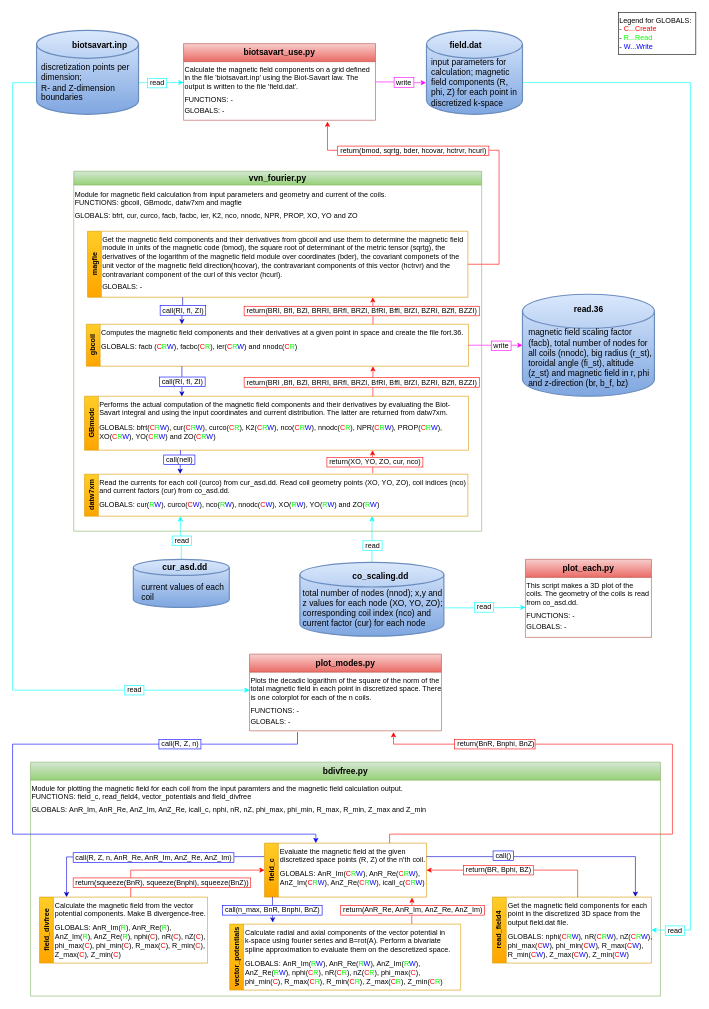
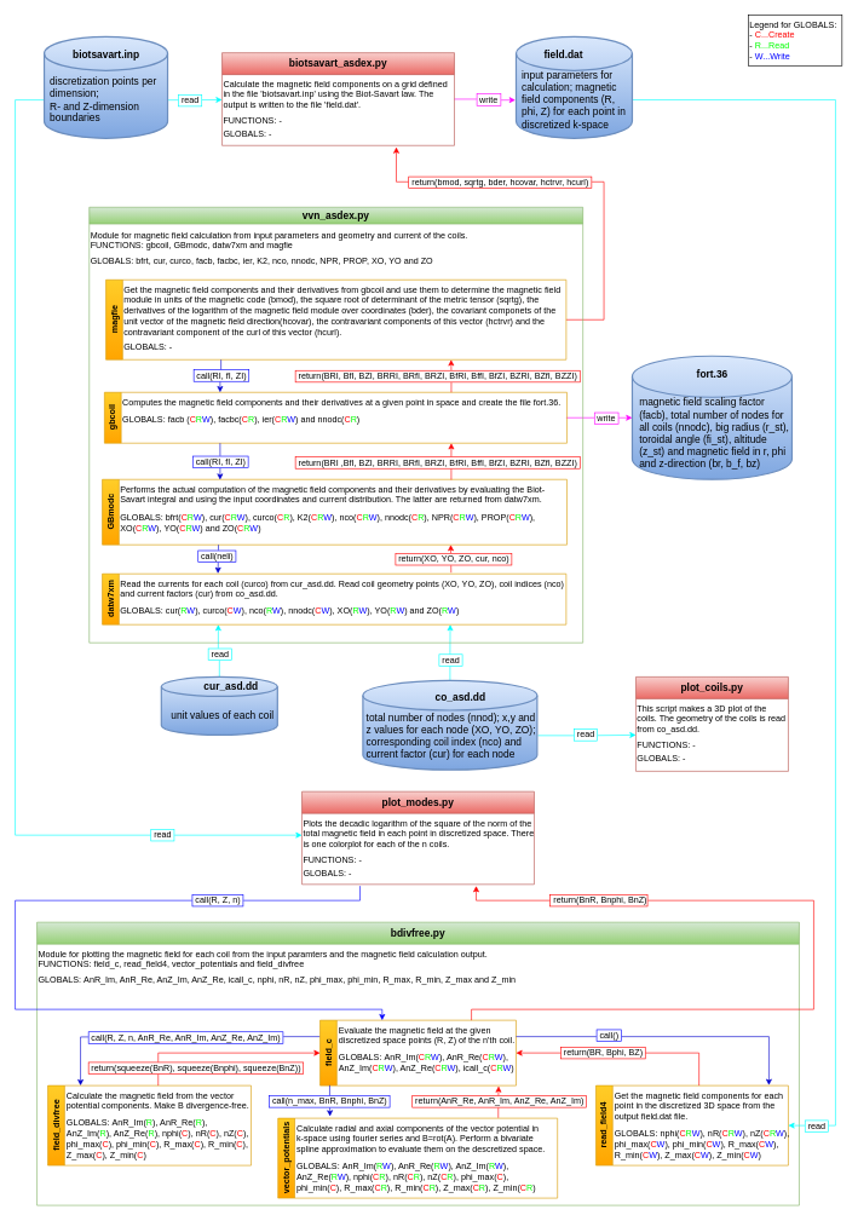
- <mxCell id="54" value="&lt;font style=&quot;font-size: 14px;&quot;&gt;biotsavart.inp&lt;/font&gt;" style="text;strokeColor=none;fillColor=none;html=1;fontSize=24;fontStyle=1;verticalAlign=middle;align=center;" parent="1" vertex="1"><mxGeometry x="104.286" y="60.769" width="121.429" height="21.538" as="geometry" /></mxCell>
+ <mxCell id="54" value="&lt;font style=&quot;font-size: 14px;&quot;&gt;biotsavart.inp&lt;/font&gt;" style="text;strokeColor=none;fillColor=none;html=1;fontSize=24;fontStyle=1;verticalAlign=middle;align=center;" parent="1" vertex="1"><mxGeometry x="84.286" y="60.769" width="121.429" height="21.538" as="geometry" /></mxCell>
- <mxCell id="4" value="&lt;font style=&quot;font-size: 14px;&quot;&gt;biotsavart_use.py&lt;/font&gt;" style="swimlane;whiteSpace=wrap;html=1;startSize=30;fillColor=#f8cecc;gradientColor=#ea6b66;strokeColor=#b85450;" parent="1" vertex="1"><mxGeometry x="305" y="72.23" width="320" height="127.77" as="geometry" /></mxCell>
+ <mxCell id="4" value="&lt;font style=&quot;font-size: 14px;&quot;&gt;biotsavart_asdex.py&lt;/font&gt;" style="swimlane;whiteSpace=wrap;html=1;startSize=30;fillColor=#f8cecc;gradientColor=#ea6b66;strokeColor=#b85450;" parent="1" vertex="1"><mxGeometry x="305" y="72.23" width="320" height="127.77" as="geometry" /></mxCell>
- <mxCell id="67" value="&lt;span style=&quot;font-size: 14px;&quot;&gt;vvn_fourier.py&lt;/span&gt;" style="swimlane;whiteSpace=wrap;html=1;fillColor=#d5e8d4;gradientColor=#97d077;strokeColor=#82b366;" parent="1" vertex="1"><mxGeometry x="122" y="285" width="680" height="600" as="geometry" /></mxCell>
+ <mxCell id="67" value="&lt;span style=&quot;font-size: 14px;&quot;&gt;vvn_asdex.py&lt;/span&gt;" style="swimlane;whiteSpace=wrap;html=1;fillColor=#d5e8d4;gradientColor=#97d077;strokeColor=#82b366;" parent="1" vertex="1"><mxGeometry x="122" y="285" width="680" height="600" as="geometry" /></mxCell>
- <mxCell id="60" value="&lt;span style=&quot;font-size: 14px;&quot;&gt;read.36&lt;/span&gt;" style="text;strokeColor=none;fillColor=none;html=1;fontSize=24;fontStyle=1;verticalAlign=middle;align=center;" parent="1" vertex="1"><mxGeometry x="922.867" y="500.769" width="114.286" height="21.538" as="geometry" /></mxCell>
+ <mxCell id="60" value="&lt;span style=&quot;font-size: 14px;&quot;&gt;fort.36&lt;/span&gt;" style="text;strokeColor=none;fillColor=none;html=1;fontSize=24;fontStyle=1;verticalAlign=middle;align=center;" parent="1" vertex="1"><mxGeometry x="922.867" y="500.769" width="114.286" height="21.538" as="geometry" /></mxCell>
- <mxCell id="66" value="&lt;span style=&quot;font-size: 14px;&quot;&gt;cur_asd.dd&lt;/span&gt;" style="text;strokeColor=none;fillColor=none;html=1;fontSize=24;fontStyle=1;verticalAlign=middle;align=center;" parent="1" vertex="1"><mxGeometry x="249.857" y="937.154" width="114.286" height="12.308" as="geometry" /></mxCell>
+ <mxCell id="66" value="&lt;span style=&quot;font-size: 14px;&quot;&gt;cur_asd.dd&lt;/span&gt;" style="text;strokeColor=none;fillColor=none;html=1;fontSize=24;fontStyle=1;verticalAlign=middle;align=center;" parent="1" vertex="1"><mxGeometry x="259.857" y="937.154" width="114.286" height="12.308" as="geometry" /></mxCell>
- <mxCell id="48" value="&lt;font style=&quot;font-size: 14px;&quot;&gt;plot_each.py&lt;/font&gt;" style="swimlane;whiteSpace=wrap;html=1;startSize=30;fillColor=#f8cecc;gradientColor=#ea6b66;strokeColor=#b85450;" parent="1" vertex="1"><mxGeometry x="875" y="932" width="210" height="130" as="geometry" /></mxCell>
+ <mxCell id="48" value="&lt;font style=&quot;font-size: 14px;&quot;&gt;plot_coils.py&lt;/font&gt;" style="swimlane;whiteSpace=wrap;html=1;startSize=30;fillColor=#f8cecc;gradientColor=#ea6b66;strokeColor=#b85450;" parent="1" vertex="1"><mxGeometry x="875" y="932" width="210" height="130" as="geometry" /></mxCell>
- <mxCell id="63" value="&lt;span style=&quot;font-size: 14px;&quot;&gt;co_scaling.dd&lt;/span&gt;" style="text;strokeColor=none;fillColor=none;html=1;fontSize=24;fontStyle=1;verticalAlign=middle;align=center;" parent="1" vertex="1"><mxGeometry x="540.143" y="949.231" width="185.714" height="18.462" as="geometry" /></mxCell>
+ <mxCell id="63" value="&lt;span style=&quot;font-size: 14px;&quot;&gt;co_asd.dd&lt;/span&gt;" style="text;strokeColor=none;fillColor=none;html=1;fontSize=24;fontStyle=1;verticalAlign=middle;align=center;" parent="1" vertex="1"><mxGeometry x="540.143" y="949.231" width="185.714" height="18.462" as="geometry" /></mxCell>
- <mxCell id="65" value="&lt;div style=&quot;&quot;&gt;&lt;span style=&quot;font-size: 14px;&quot;&gt;current values of each coil&lt;/span&gt;&lt;/div&gt;" style="text;html=1;align=left;verticalAlign=middle;whiteSpace=wrap;rounded=0;" parent="1" vertex="1"><mxGeometry x="232.72" y="979.999" width="148.57" height="11.691" as="geometry" /></mxCell>
+ <mxCell id="65" value="&lt;div style=&quot;&quot;&gt;&lt;span style=&quot;font-size: 14px;&quot;&gt;unit values of each coil&lt;/span&gt;&lt;/div&gt;" style="text;html=1;align=left;verticalAlign=middle;whiteSpace=wrap;rounded=0;" parent="1" vertex="1"><mxGeometry x="232.72" y="979.999" width="148.57" height="11.691" as="geometry" /></mxCell>
